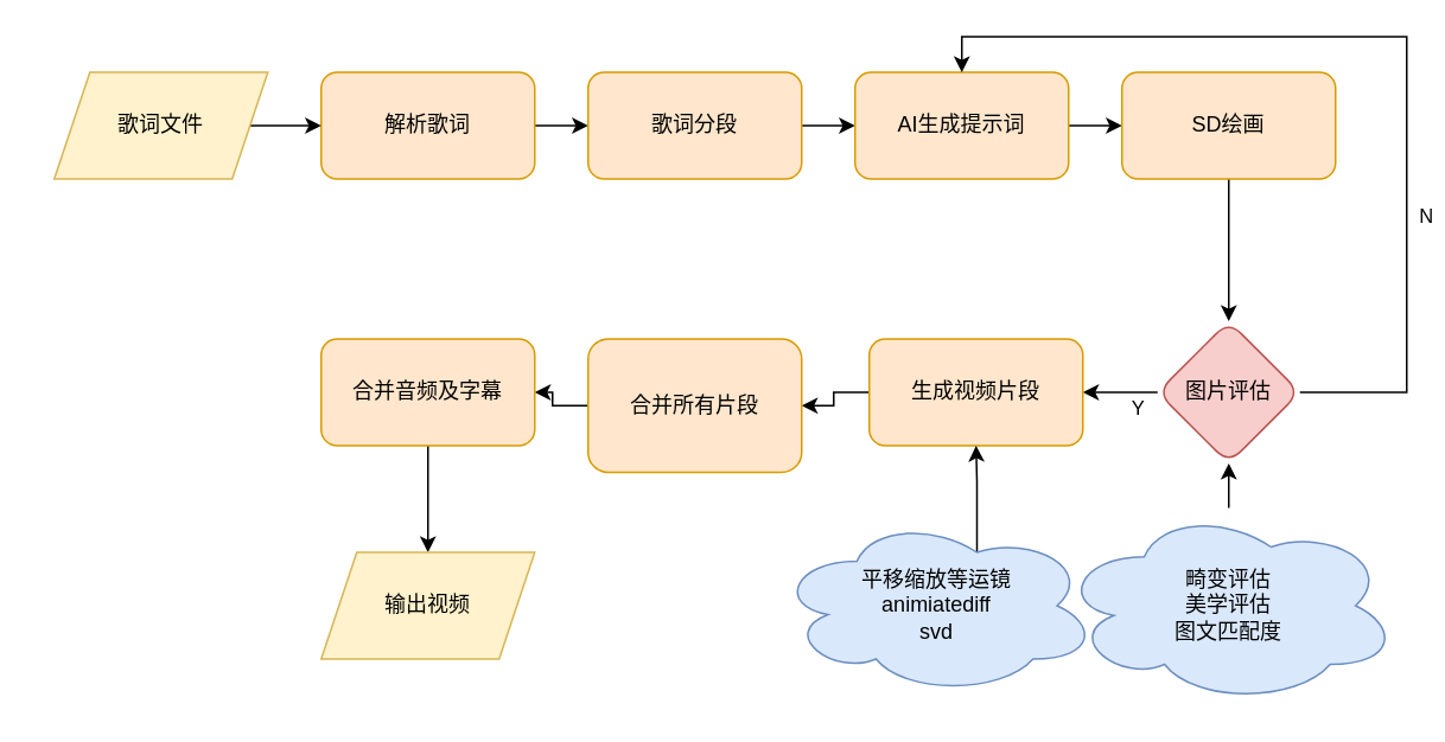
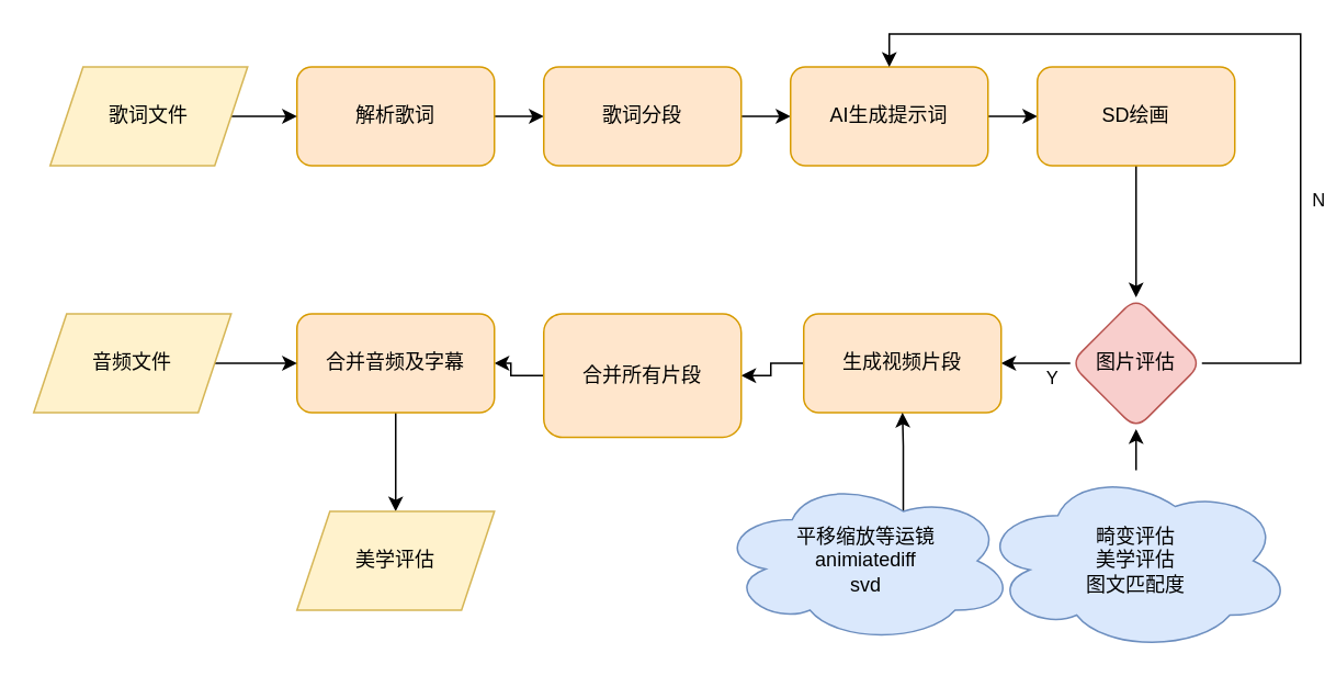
+ <mxCell id="24" value="音频文件" style="shape=parallelogram;perimeter=parallelogramPerimeter;whiteSpace=wrap;html=1;fixedSize=1;fillColor=#fff2cc;strokeColor=#d6b656;" vertex="1" parent="1"><mxGeometry x="20" y="190" width="120" height="60" as="geometry" /></mxCell>
+ <mxCell id="23" style="edgeStyle=orthogonalEdgeStyle;rounded=0;orthogonalLoop=1;jettySize=auto;html=1;exitX=1;exitY=0.5;exitDx=0;exitDy=0;" edge="1" parent="1" source="24" target="20"><mxGeometry relative="1" as="geometry" /></mxCell>
- <mxCell id="29" value="输出视频" style="shape=parallelogram;perimeter=parallelogramPerimeter;whiteSpace=wrap;html=1;fixedSize=1;fillColor=#fff2cc;strokeColor=#d6b656;" vertex="1" parent="1"><mxGeometry x="180" y="310" width="120" height="60" as="geometry" /></mxCell>
+ <mxCell id="29" value="美学评估" style="shape=parallelogram;perimeter=parallelogramPerimeter;whiteSpace=wrap;html=1;fixedSize=1;fillColor=#fff2cc;strokeColor=#d6b656;" vertex="1" parent="1"><mxGeometry x="180" y="310" width="120" height="60" as="geometry" /></mxCell>
